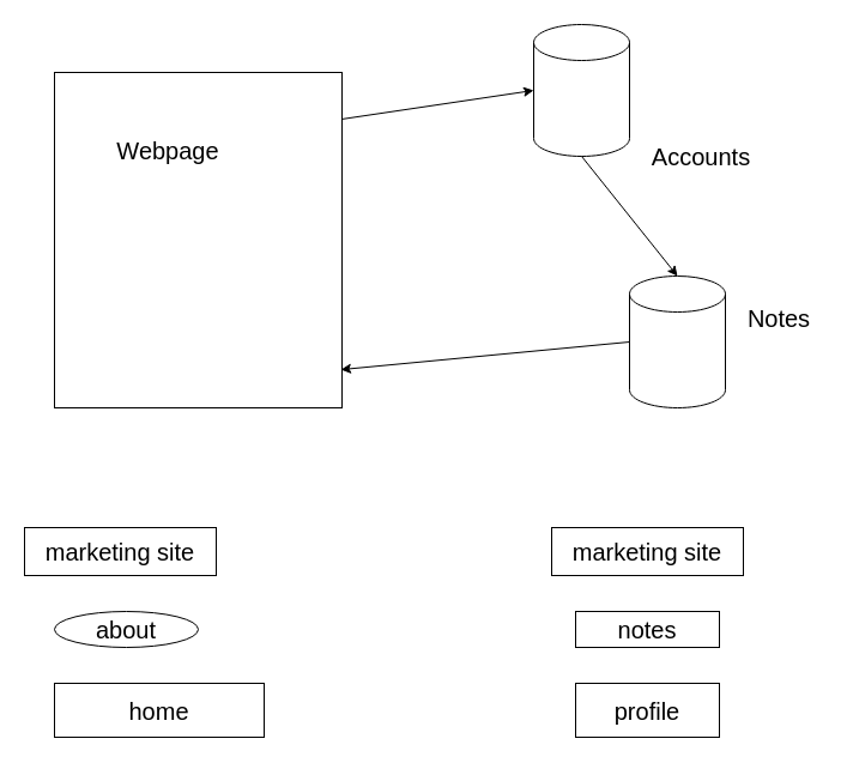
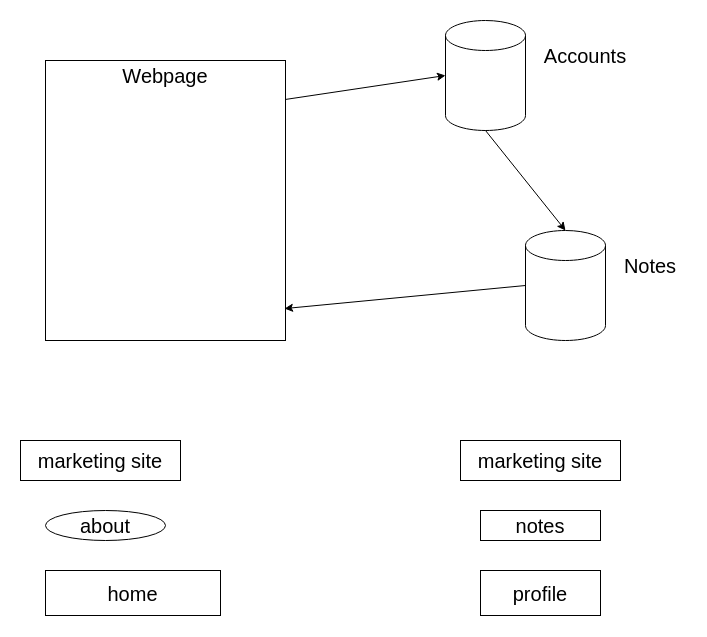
- <mxCell id="3" value="&lt;font style=&quot;font-size: 20px&quot;&gt;Webpage&lt;/font&gt;" style="text;html=1;strokeColor=none;fillColor=none;align=center;verticalAlign=middle;whiteSpace=wrap;rounded=0;" vertex="1" parent="1"><mxGeometry x="90" y="110" width="100" height="30" as="geometry" /></mxCell>
+ <mxCell id="3" value="&lt;font style=&quot;font-size: 20px&quot;&gt;Webpage&lt;/font&gt;" style="text;html=1;strokeColor=none;fillColor=none;align=center;verticalAlign=middle;whiteSpace=wrap;rounded=0;" vertex="1" parent="1"><mxGeometry x="115" y="60" width="100" height="30" as="geometry" /></mxCell>
- <mxCell id="5" value="Accounts" style="text;html=1;strokeColor=none;fillColor=none;align=center;verticalAlign=middle;whiteSpace=wrap;rounded=0;fontSize=20;" vertex="1" parent="1"><mxGeometry x="535" y="115" width="100" height="30" as="geometry" /></mxCell>
+ <mxCell id="5" value="Accounts" style="text;html=1;strokeColor=none;fillColor=none;align=center;verticalAlign=middle;whiteSpace=wrap;rounded=0;fontSize=20;" vertex="1" parent="1"><mxGeometry x="535" y="40" width="100" height="30" as="geometry" /></mxCell>
